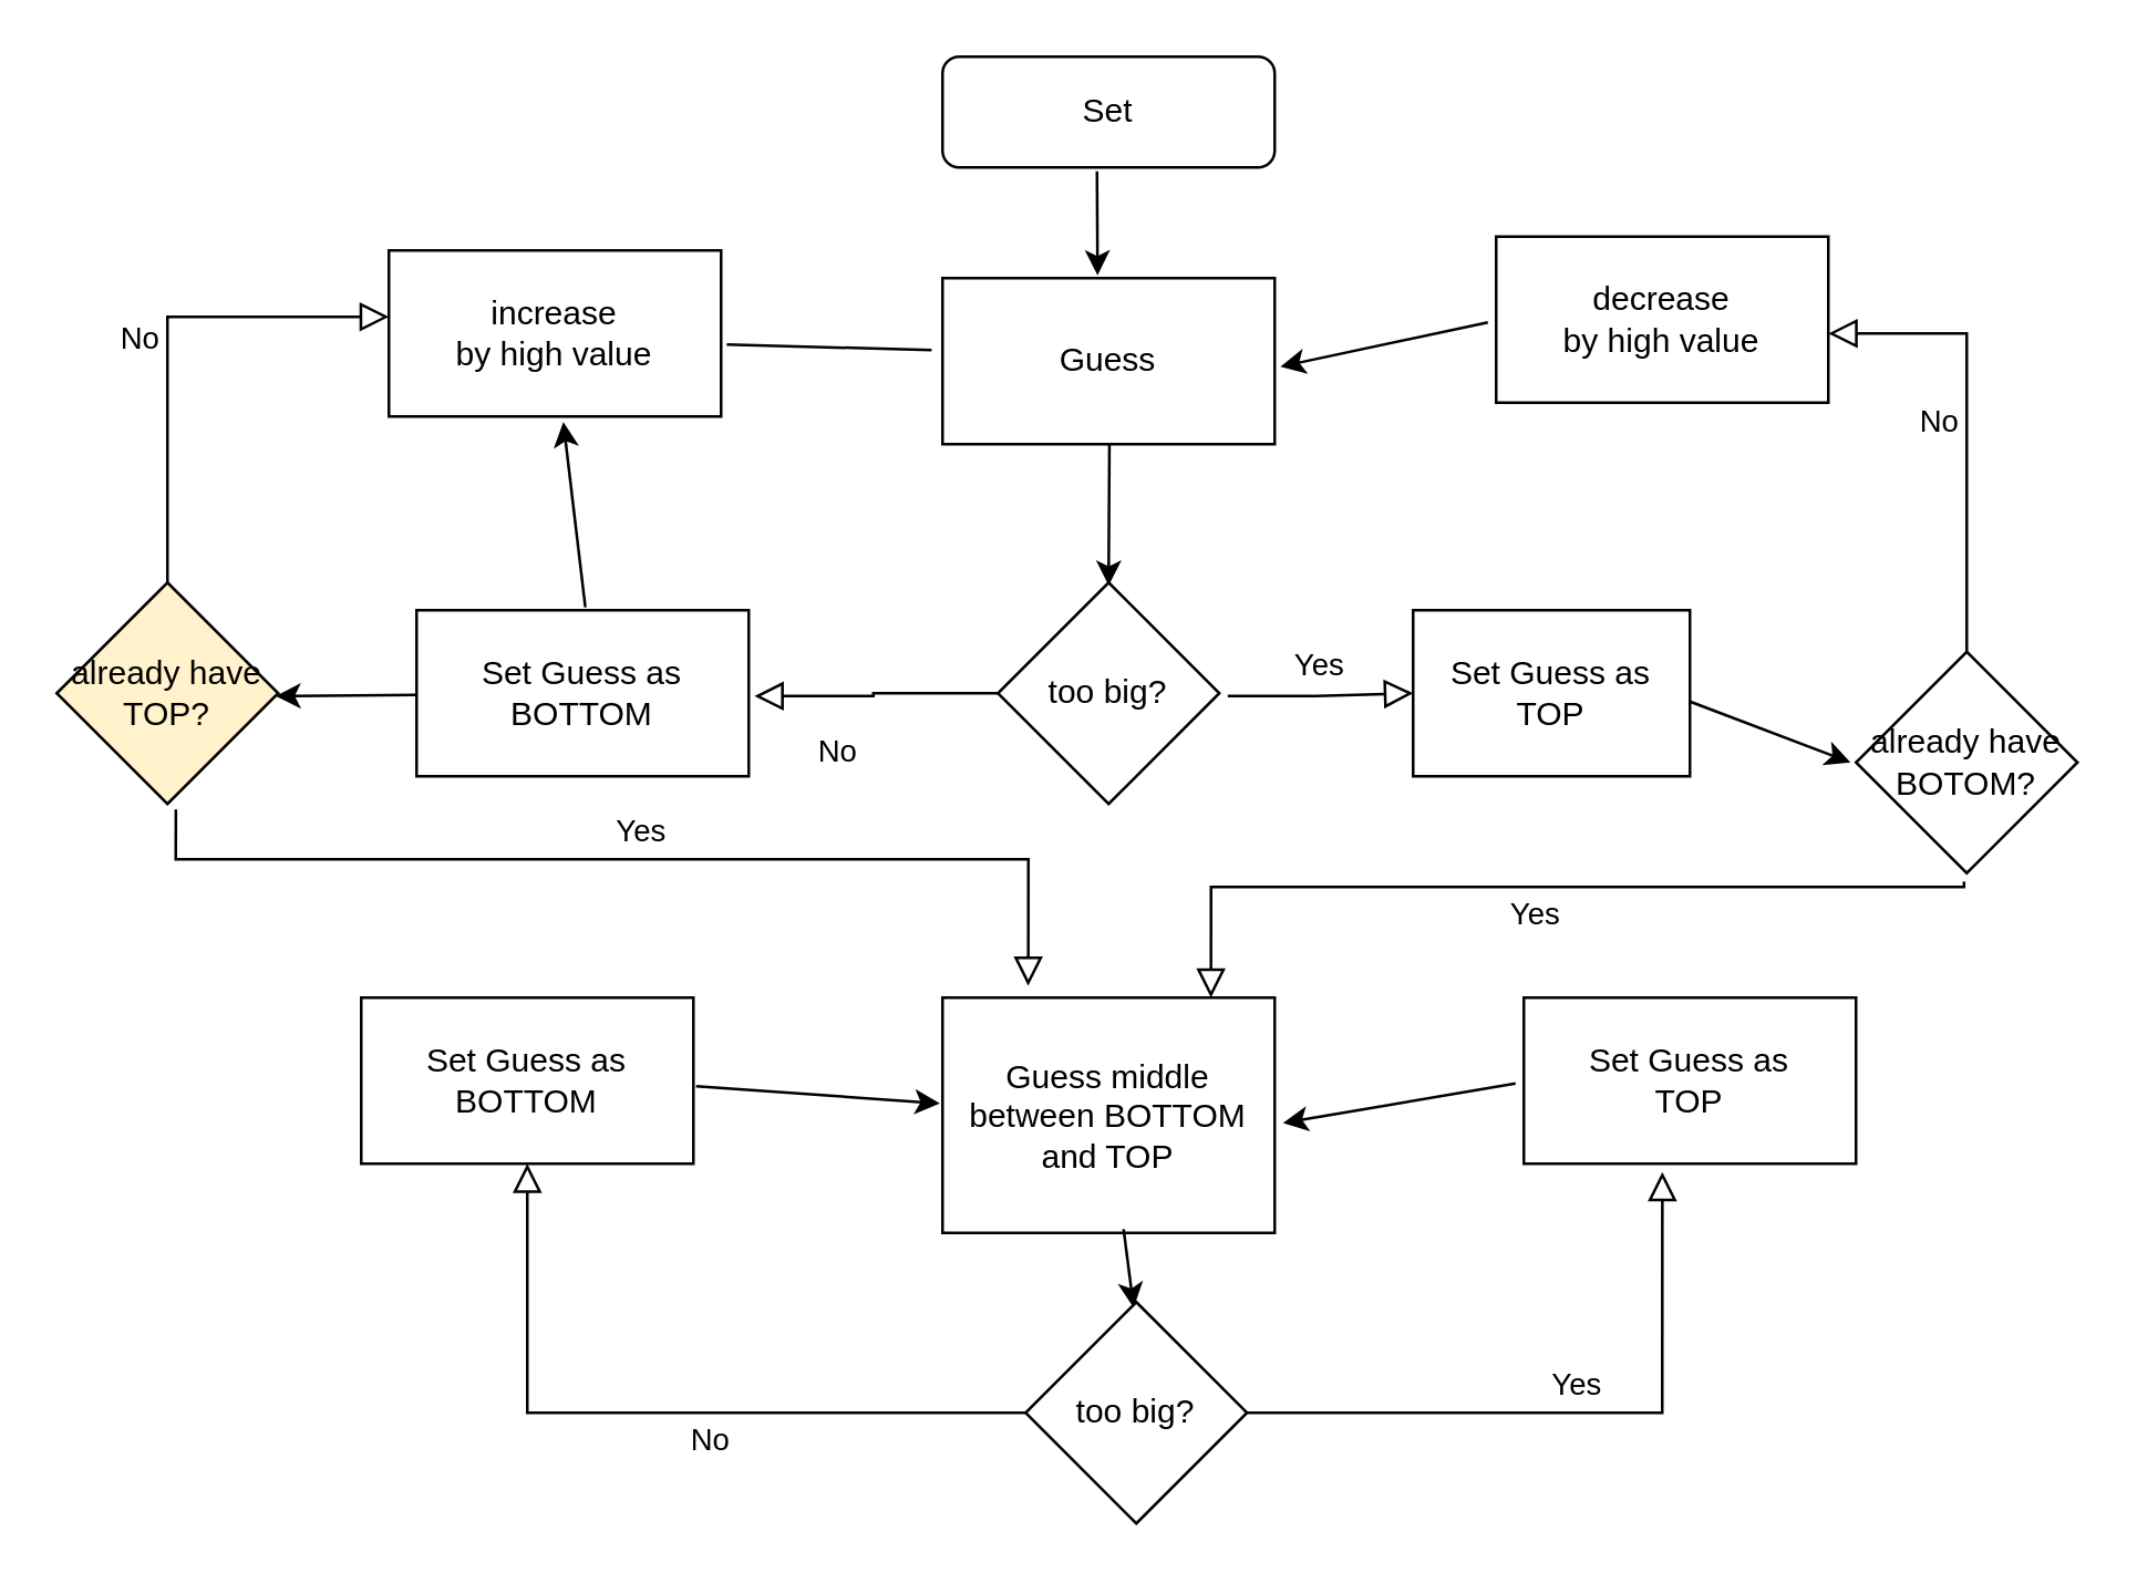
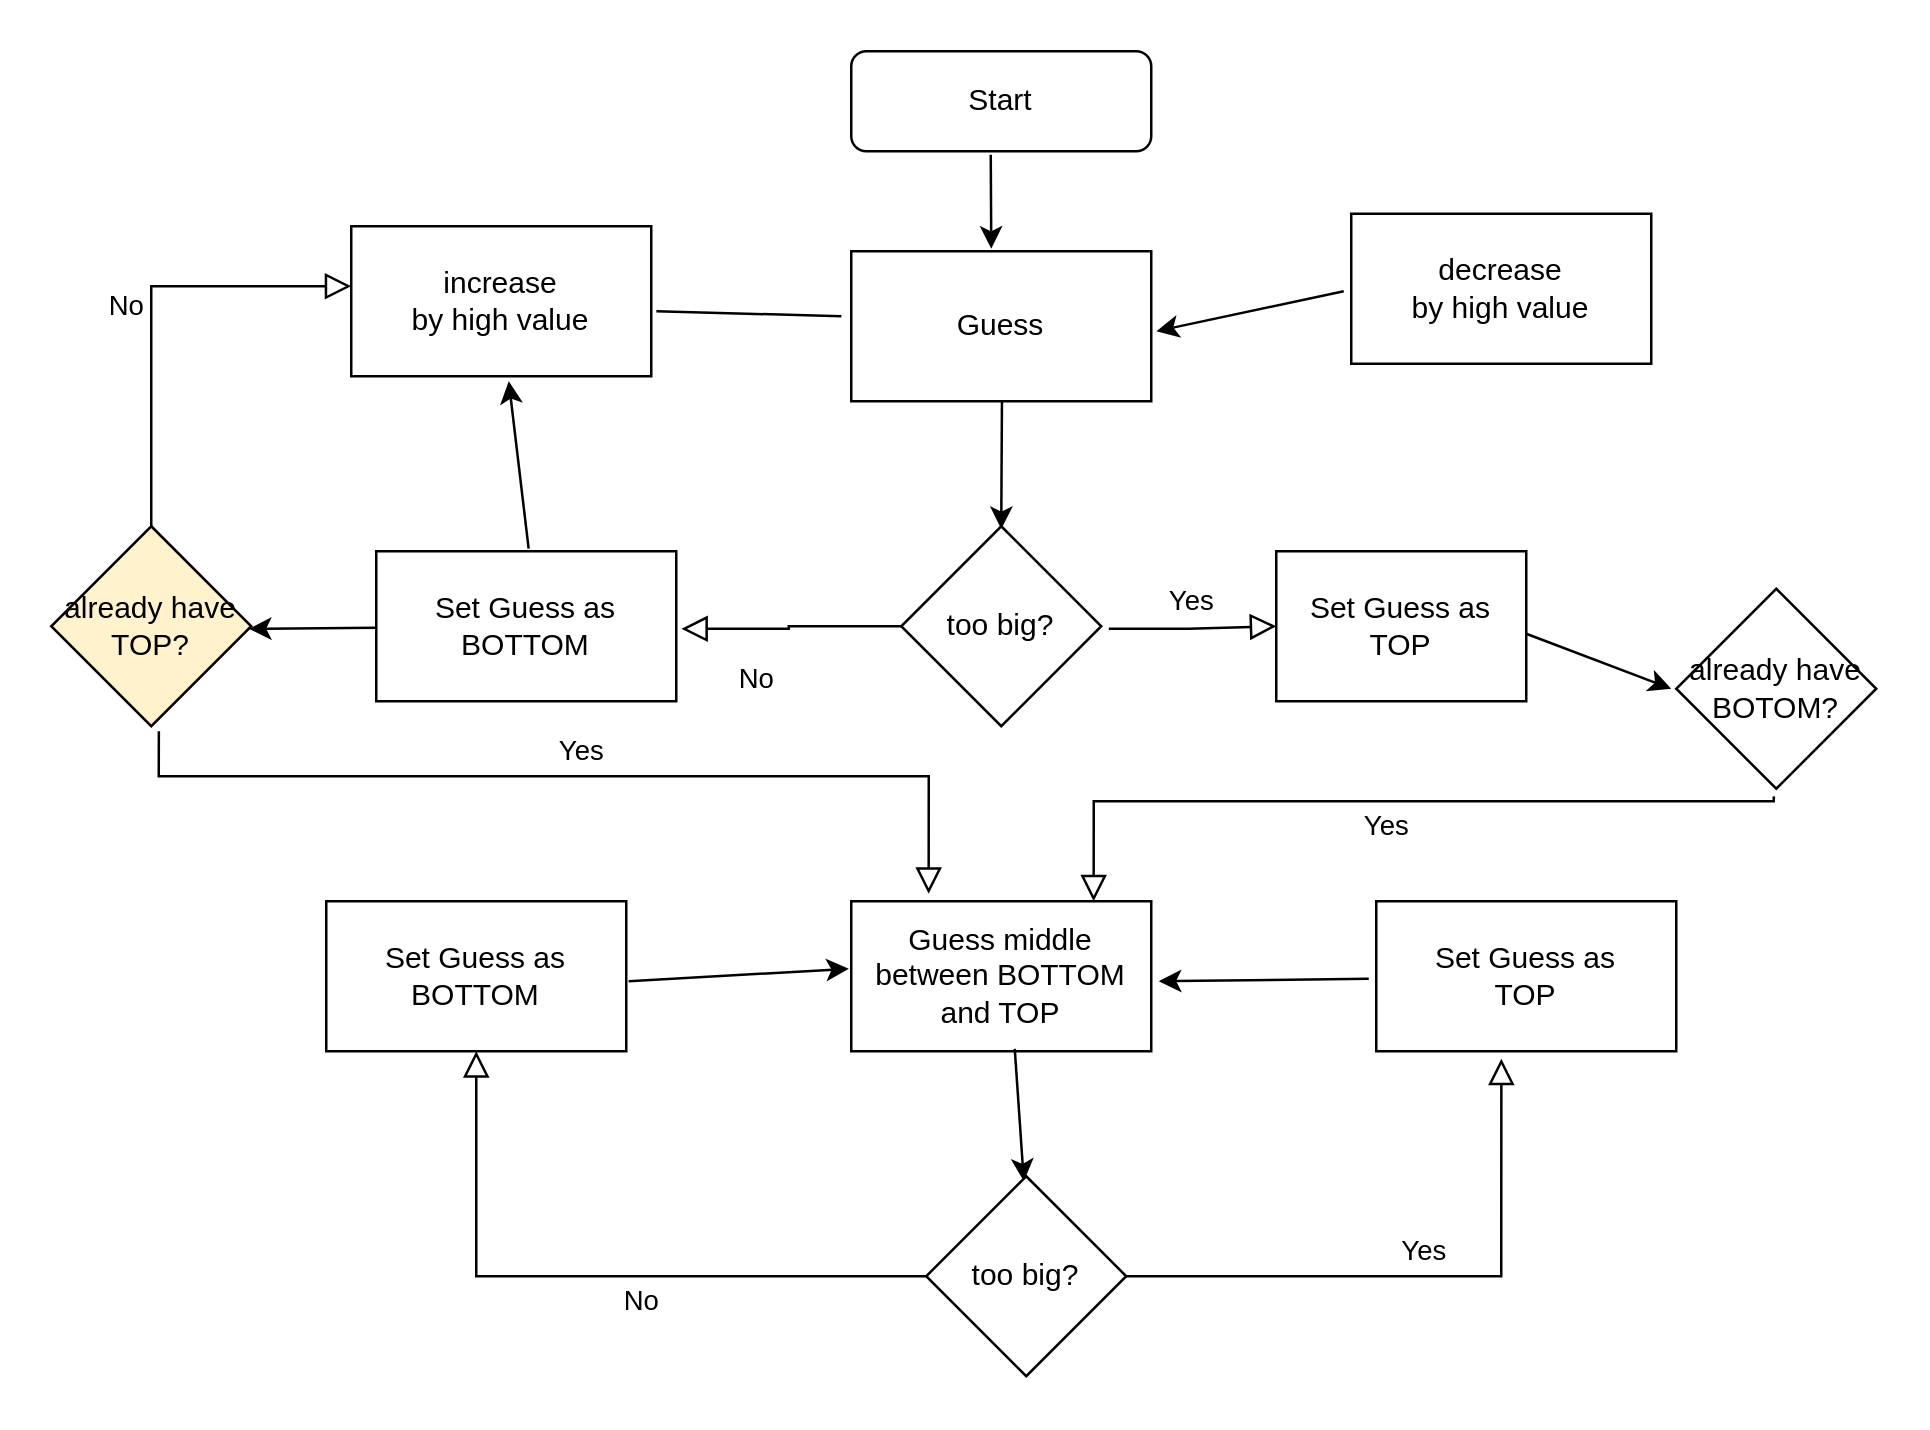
- <mxCell id="2" value="Set" style="rounded=1;whiteSpace=wrap;html=1;fontSize=12;glass=0;strokeWidth=1;shadow=0;" parent="1" vertex="1"><mxGeometry x="340" y="20" width="120" height="40" as="geometry" /></mxCell>
+ <mxCell id="2" value="Start" style="rounded=1;whiteSpace=wrap;html=1;fontSize=12;glass=0;strokeWidth=1;shadow=0;" parent="1" vertex="1"><mxGeometry x="340" y="20" width="120" height="40" as="geometry" /></mxCell>
- <mxCell id="26" value="No" style="edgeStyle=orthogonalEdgeStyle;rounded=0;html=1;jettySize=auto;orthogonalLoop=1;fontSize=11;endArrow=block;endFill=0;endSize=8;strokeWidth=1;shadow=0;labelBackgroundColor=none;" edge="1" parent="1" source="22" target="13"><mxGeometry y="10" relative="1" as="geometry"><mxPoint as="offset" /><mxPoint x="610" y="252" as="sourcePoint" /><mxPoint x="710" y="120" as="targetPoint" /><Array as="points"><mxPoint x="710" y="120" /></Array></mxGeometry></mxCell>
- <mxCell id="8" value="Guess middle&lt;br&gt;between BOTTOM&lt;br&gt;and TOP" style="rounded=0;whiteSpace=wrap;html=1;" vertex="1" parent="1"><mxGeometry x="340" y="360" width="120" height="85" as="geometry" /></mxCell>
+ <mxCell id="8" value="Guess middle&lt;br&gt;between BOTTOM&lt;br&gt;and TOP" style="rounded=0;whiteSpace=wrap;html=1;" vertex="1" parent="1"><mxGeometry x="340" y="360" width="120" height="60" as="geometry" /></mxCell>
